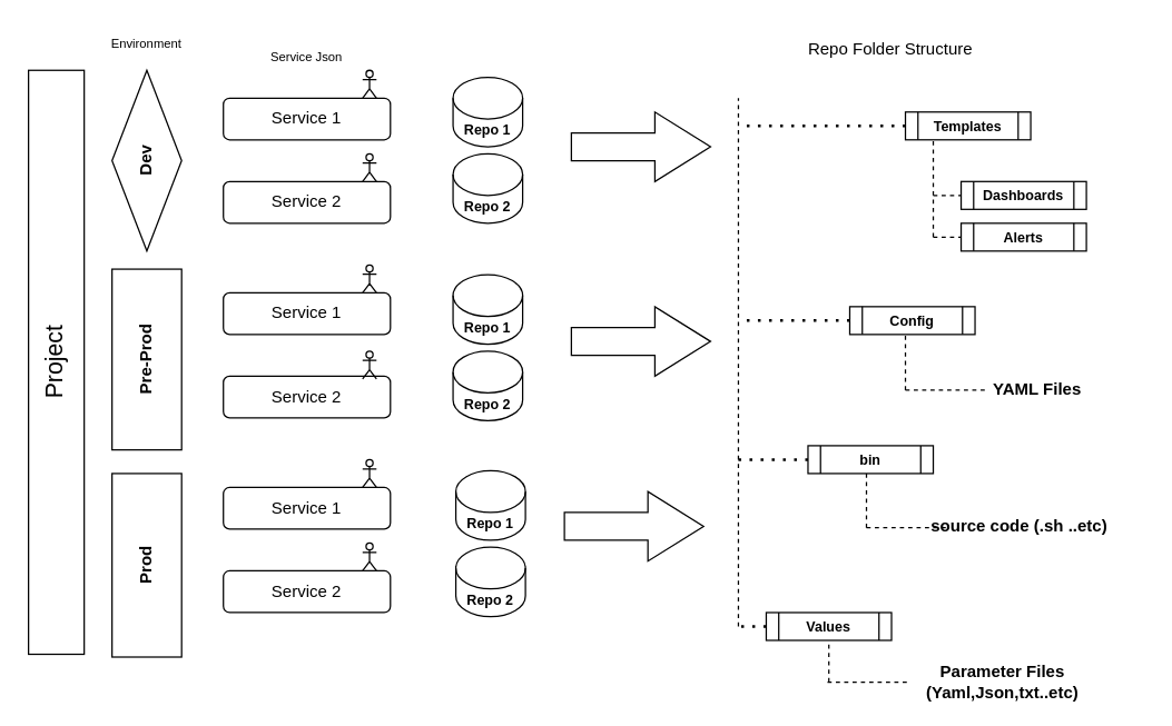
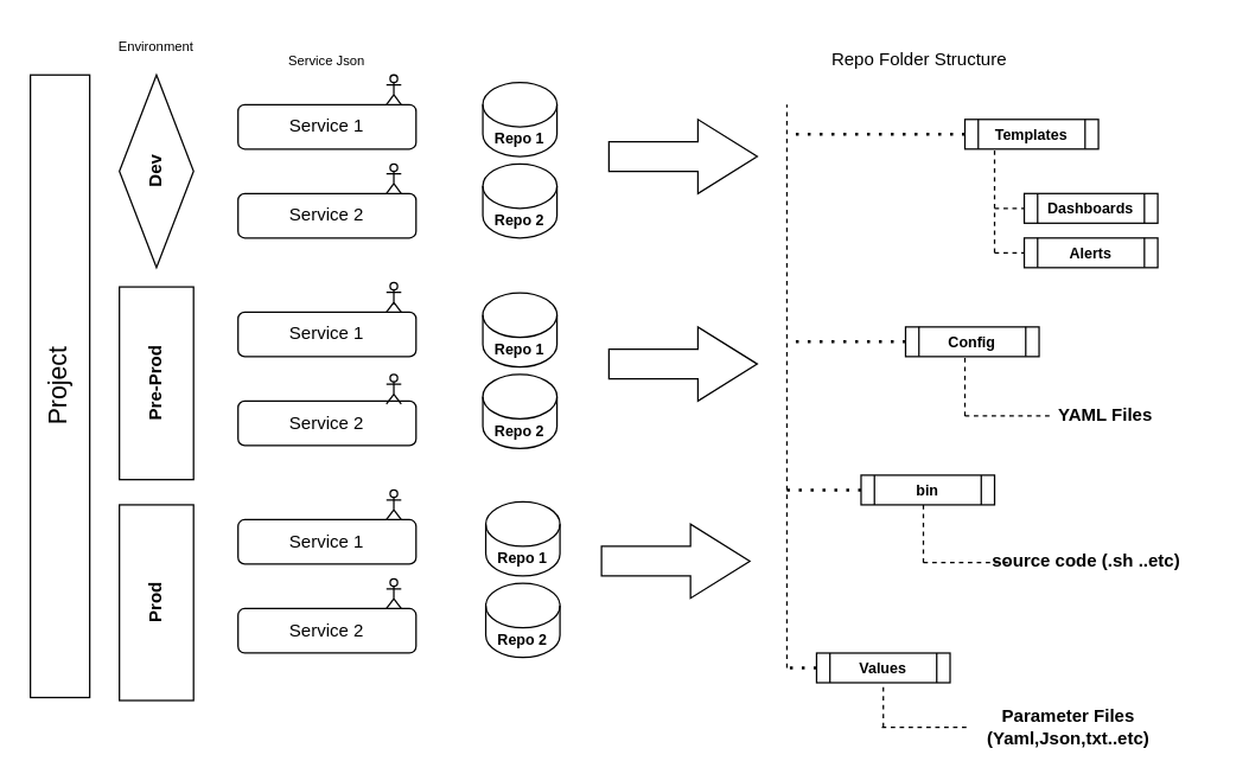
- <mxCell id="13" value="Repo Folder Structure" style="text;html=1;strokeColor=none;fillColor=none;align=center;verticalAlign=middle;whiteSpace=wrap;rounded=0;fontSize=12;" vertex="1" parent="1"><mxGeometry x="559" y="25" width="161" height="20" as="geometry" /></mxCell>
+ <mxCell id="13" value="Repo Folder Structure" style="text;html=1;strokeColor=none;fillColor=none;align=center;verticalAlign=middle;whiteSpace=wrap;rounded=0;fontSize=12;" vertex="1" parent="1"><mxGeometry x="539" y="30" width="161" height="20" as="geometry" /></mxCell>
